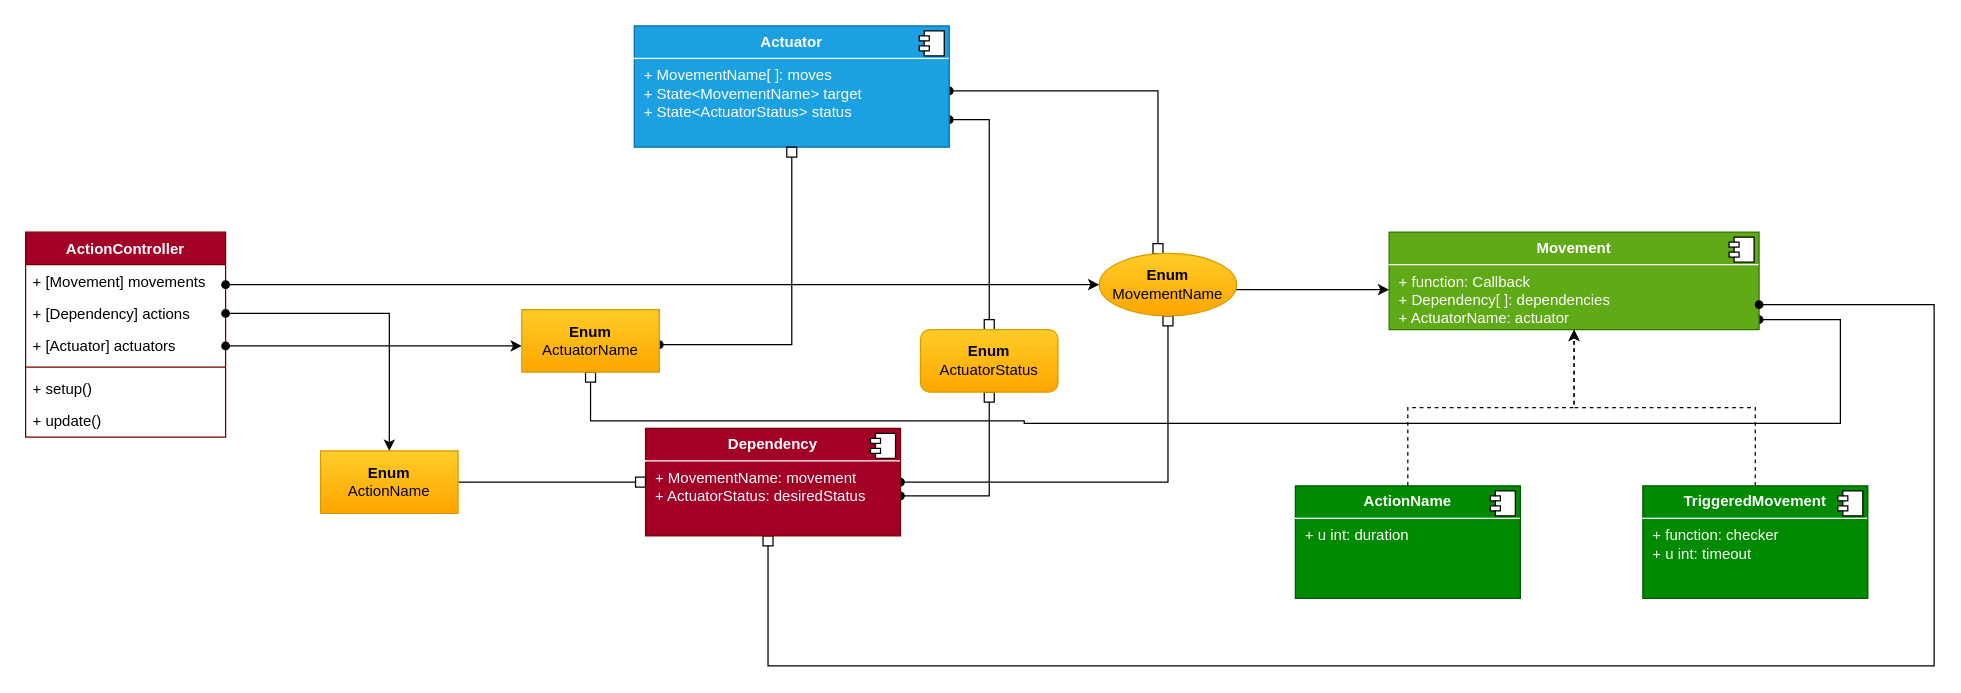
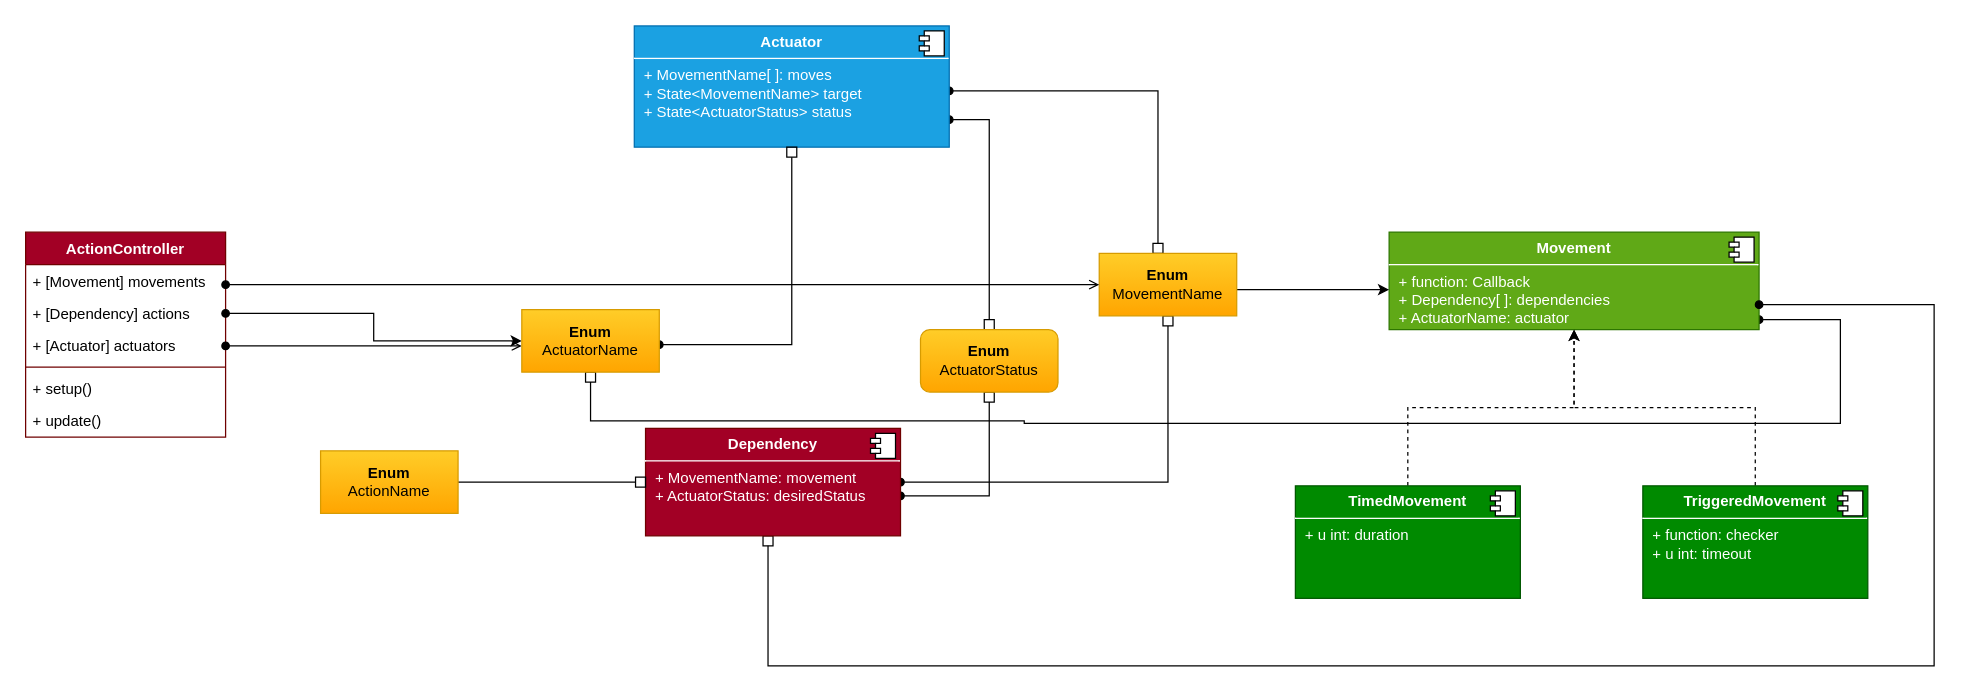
- <mxCell id="32" style="edgeStyle=orthogonalEdgeStyle;rounded=0;orthogonalLoop=1;jettySize=auto;html=1;endArrow=classic;startFill=1;startArrow=oval;endFill=1;" edge="1" parent="1" source="12" target="30"><mxGeometry relative="1" as="geometry"><mxPoint x="217" y="213" as="sourcePoint" /><Array as="points"><mxPoint x="357" y="227" /><mxPoint x="357" y="227" /></Array></mxGeometry></mxCell>
+ <mxCell id="32" style="edgeStyle=orthogonalEdgeStyle;rounded=0;orthogonalLoop=1;jettySize=auto;html=1;endArrow=open;startFill=1;startArrow=oval;endFill=1;" edge="1" parent="1" source="12" target="30"><mxGeometry relative="1" as="geometry"><mxPoint x="217" y="213" as="sourcePoint" /><Array as="points"><mxPoint x="357" y="227" /><mxPoint x="357" y="227" /></Array></mxGeometry></mxCell>
- <mxCell id="30" value="&lt;b&gt;Enum &lt;/b&gt;MovementName" style="ellipse;html=1;whiteSpace=wrap;fillColor=#ffcd28;strokeColor=#d79b00;gradientColor=#ffa500;" vertex="1" parent="1"><mxGeometry x="879" y="202" width="110" height="50" as="geometry" /></mxCell>
+ <mxCell id="30" value="&lt;b&gt;Enum &lt;/b&gt;MovementName" style="html=1;whiteSpace=wrap;fillColor=#ffcd28;strokeColor=#d79b00;gradientColor=#ffa500;" vertex="1" parent="1"><mxGeometry x="879" y="202" width="110" height="50" as="geometry" /></mxCell>
- <mxCell id="35" value="" style="edgeStyle=orthogonalEdgeStyle;rounded=0;orthogonalLoop=1;jettySize=auto;html=1;startArrow=oval;startFill=1;endArrow=classic;endFill=1;" edge="1" parent="1" source="14" target="36"><mxGeometry relative="1" as="geometry"><mxPoint x="180" y="276" as="sourcePoint" /><mxPoint x="633" y="117" as="targetPoint" /><Array as="points"><mxPoint x="351" y="276" /><mxPoint x="351" y="276" /></Array></mxGeometry></mxCell>
+ <mxCell id="35" value="" style="edgeStyle=orthogonalEdgeStyle;rounded=0;orthogonalLoop=1;jettySize=auto;html=1;startArrow=oval;startFill=1;endArrow=open;endFill=1;" edge="1" parent="1" source="14" target="36"><mxGeometry relative="1" as="geometry"><mxPoint x="180" y="276" as="sourcePoint" /><mxPoint x="633" y="117" as="targetPoint" /><Array as="points"><mxPoint x="351" y="276" /><mxPoint x="351" y="276" /></Array></mxGeometry></mxCell>
- <mxCell id="33" style="edgeStyle=orthogonalEdgeStyle;rounded=0;orthogonalLoop=1;jettySize=auto;html=1;startArrow=oval;startFill=1;" edge="1" parent="1" source="13" target="28"><mxGeometry relative="1" as="geometry" /></mxCell>
+ <mxCell id="33" style="edgeStyle=orthogonalEdgeStyle;rounded=0;orthogonalLoop=1;jettySize=auto;html=1;startArrow=oval;startFill=1;" edge="1" parent="1" source="13" target="36"><mxGeometry relative="1" as="geometry" /></mxCell>
- <mxCell id="6" value="&lt;p style=&quot;margin:0px;margin-top:6px;text-align:center;&quot;&gt;&lt;b&gt;&lt;font style=&quot;color: rgb(255, 255, 255);&quot;&gt;ActionName&lt;/font&gt;&lt;/b&gt;&lt;/p&gt;&lt;hr size=&quot;1&quot; style=&quot;border-style:solid;&quot;&gt;&lt;p style=&quot;margin:0px;margin-left:8px;&quot;&gt;&lt;span style=&quot;background-color: transparent;&quot;&gt;&lt;font style=&quot;color: rgb(255, 255, 255);&quot;&gt;+ u int: duration&lt;/font&gt;&lt;/span&gt;&lt;/p&gt;" style="align=left;overflow=fill;html=1;dropTarget=0;whiteSpace=wrap;fillColor=#008a00;fontColor=#ffffff;strokeColor=#005700;" parent="1" vertex="1"><mxGeometry x="1035.94" y="388" width="180" height="90" as="geometry" /></mxCell>
+ <mxCell id="6" value="&lt;p style=&quot;margin:0px;margin-top:6px;text-align:center;&quot;&gt;&lt;b&gt;&lt;font style=&quot;color: rgb(255, 255, 255);&quot;&gt;TimedMovement&lt;/font&gt;&lt;/b&gt;&lt;/p&gt;&lt;hr size=&quot;1&quot; style=&quot;border-style:solid;&quot;&gt;&lt;p style=&quot;margin:0px;margin-left:8px;&quot;&gt;&lt;span style=&quot;background-color: transparent;&quot;&gt;&lt;font style=&quot;color: rgb(255, 255, 255);&quot;&gt;+ u int: duration&lt;/font&gt;&lt;/span&gt;&lt;/p&gt;" style="align=left;overflow=fill;html=1;dropTarget=0;whiteSpace=wrap;fillColor=#008a00;fontColor=#ffffff;strokeColor=#005700;" parent="1" vertex="1"><mxGeometry x="1035.94" y="388" width="180" height="90" as="geometry" /></mxCell>
